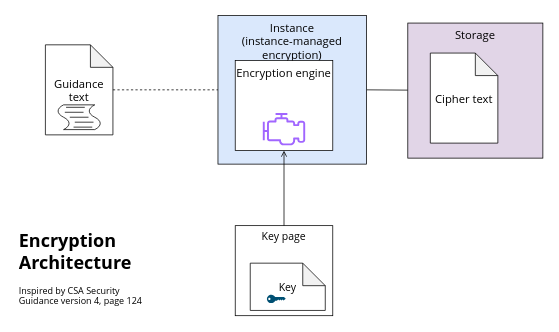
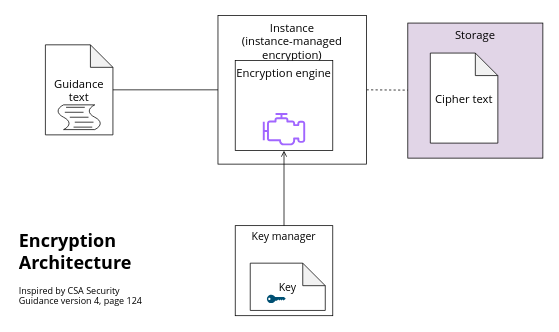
- <mxCell id="3" value="Instance&lt;br style=&quot;font-size: 15px;&quot;&gt;(instance-managed encryption)" style="whiteSpace=wrap;html=1;aspect=fixed;verticalAlign=top;fontFamily=open sans;fontSource=https%3A%2F%2Ffonts.googleapis.com%2Fcss%3Ffamily%3Dopen%2Bsans;fontSize=15;fontStyle=0;fillColor=#dae8fc;" parent="1" vertex="1"><mxGeometry x="290" y="20" width="198" height="198" as="geometry" /></mxCell>
+ <mxCell id="3" value="Instance&lt;br style=&quot;font-size: 15px;&quot;&gt;(instance-managed encryption)" style="whiteSpace=wrap;html=1;aspect=fixed;verticalAlign=top;fontFamily=open sans;fontSource=https%3A%2F%2Ffonts.googleapis.com%2Fcss%3Ffamily%3Dopen%2Bsans;fontSize=15;fontStyle=0" parent="1" vertex="1"><mxGeometry x="290" y="20" width="198" height="198" as="geometry" /></mxCell>
- <mxCell id="16" style="edgeStyle=none;html=1;endArrow=none;endFill=0;fontFamily=open sans;fontSource=https%3A%2F%2Ffonts.googleapis.com%2Fcss%3Ffamily%3Dopen%2Bsans;fontSize=15;fontStyle=0;dashed=1;" parent="1" source="13" target="3" edge="1"><mxGeometry relative="1" as="geometry" /></mxCell>
+ <mxCell id="16" style="edgeStyle=none;html=1;endArrow=none;endFill=0;fontFamily=open sans;fontSource=https%3A%2F%2Ffonts.googleapis.com%2Fcss%3Ffamily%3Dopen%2Bsans;fontSize=15;fontStyle=0" parent="1" source="13" target="3" edge="1"><mxGeometry relative="1" as="geometry" /></mxCell>
- <mxCell id="2" style="edgeStyle=none;html=1;exitX=1;exitY=0.5;exitDx=0;exitDy=0;endArrow=none;endFill=0;fontFamily=open sans;fontSource=https%3A%2F%2Ffonts.googleapis.com%2Fcss%3Ffamily%3Dopen%2Bsans;fontSize=15;fontStyle=0" parent="1" source="3" target="17" edge="1"><mxGeometry relative="1" as="geometry"><mxPoint x="538" y="330" as="targetPoint" /></mxGeometry></mxCell>
+ <mxCell id="2" style="edgeStyle=none;html=1;exitX=1;exitY=0.5;exitDx=0;exitDy=0;endArrow=none;endFill=0;fontFamily=open sans;fontSource=https%3A%2F%2Ffonts.googleapis.com%2Fcss%3Ffamily%3Dopen%2Bsans;fontSize=15;fontStyle=0;dashed=1;" parent="1" source="3" target="17" edge="1"><mxGeometry relative="1" as="geometry"><mxPoint x="538" y="330" as="targetPoint" /></mxGeometry></mxCell>
- <mxCell id="8" value="Key page" style="shape=ext;double=0;rounded=0;whiteSpace=wrap;html=1;verticalAlign=top;fontFamily=open sans;fontSource=https%3A%2F%2Ffonts.googleapis.com%2Fcss%3Ffamily%3Dopen%2Bsans;fontSize=14;" parent="7" vertex="1"><mxGeometry width="130" height="120" as="geometry" /></mxCell>
+ <mxCell id="8" value="Key manager" style="shape=ext;double=0;rounded=0;whiteSpace=wrap;html=1;verticalAlign=top;fontFamily=open sans;fontSource=https%3A%2F%2Ffonts.googleapis.com%2Fcss%3Ffamily%3Dopen%2Bsans;fontSize=14;" parent="7" vertex="1"><mxGeometry width="130" height="120" as="geometry" /></mxCell>
